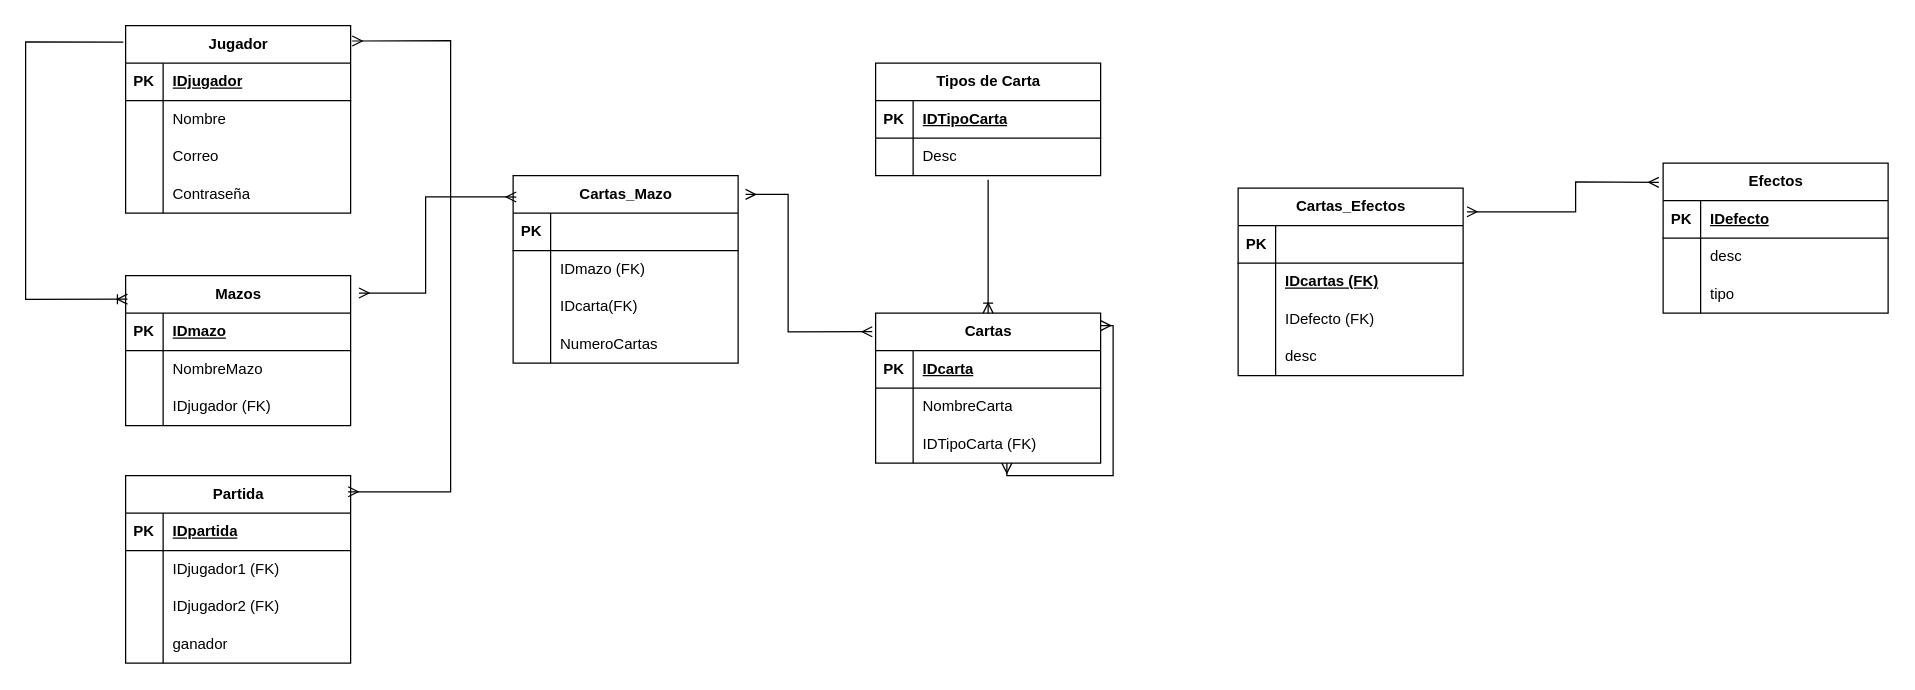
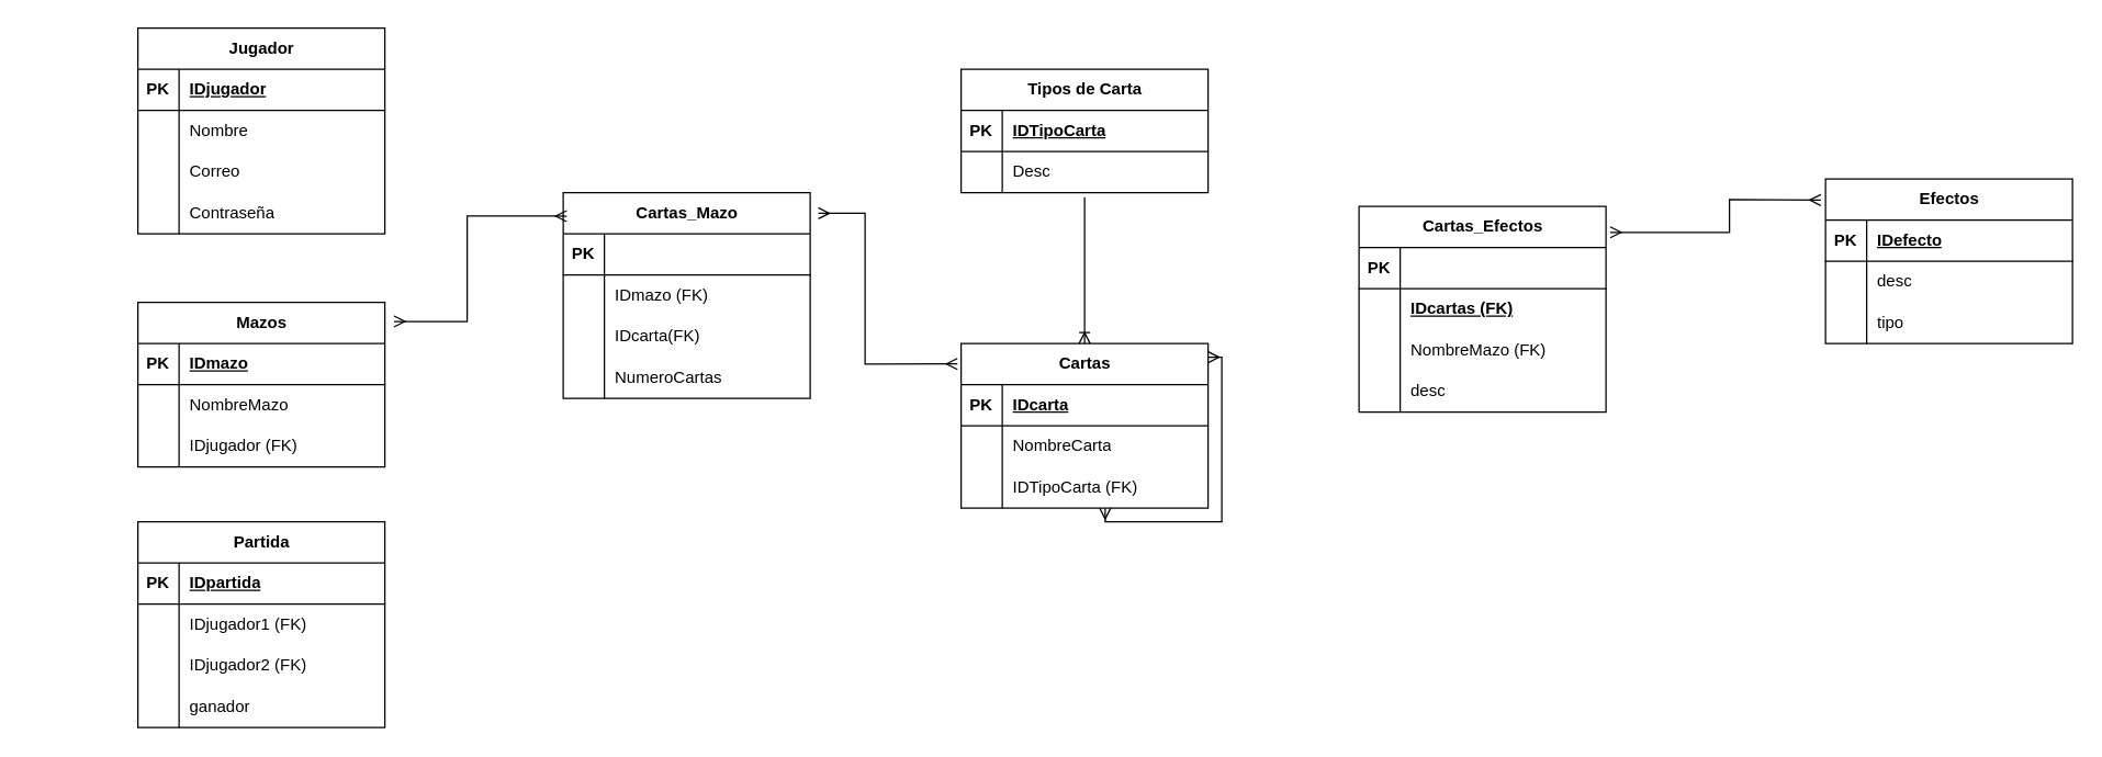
- <mxCell id="91" value="" style="fontSize=12;html=1;endArrow=ERoneToMany;rounded=0;entryX=0.008;entryY=0.157;entryDx=0;entryDy=0;entryPerimeter=0;exitX=-0.01;exitY=0.088;exitDx=0;exitDy=0;exitPerimeter=0;" edge="1" parent="1" source="2" target="15"><mxGeometry width="100" height="100" relative="1" as="geometry"><mxPoint x="70" y="20" as="sourcePoint" /><mxPoint x="80" y="280" as="targetPoint" /><Array as="points"><mxPoint x="20" y="33" /><mxPoint x="20" y="239" /></Array></mxGeometry></mxCell>
- <mxCell id="95" value="" style="fontSize=12;html=1;endArrow=ERmany;startArrow=ERmany;rounded=0;exitX=0.989;exitY=0.086;exitDx=0;exitDy=0;exitPerimeter=0;entryX=1.007;entryY=0.082;entryDx=0;entryDy=0;entryPerimeter=0;" edge="1" parent="1" source="42" target="2"><mxGeometry width="100" height="100" relative="1" as="geometry"><mxPoint x="360" y="470" as="sourcePoint" /><mxPoint x="350" y="40" as="targetPoint" /><Array as="points"><mxPoint x="360" y="393" /><mxPoint x="360" y="32" /></Array></mxGeometry></mxCell>
- <mxCell id="87" value="IDefecto (FK)" style="shape=partialRectangle;connectable=0;fillColor=none;top=0;left=0;bottom=0;right=0;align=left;spacingLeft=6;overflow=hidden;whiteSpace=wrap;html=1;" vertex="1" parent="85"><mxGeometry x="30" width="150" height="30" as="geometry"><mxRectangle width="150" height="30" as="alternateBounds" /></mxGeometry></mxCell>
+ <mxCell id="87" value="NombreMazo (FK)" style="shape=partialRectangle;connectable=0;fillColor=none;top=0;left=0;bottom=0;right=0;align=left;spacingLeft=6;overflow=hidden;whiteSpace=wrap;html=1;" vertex="1" parent="85"><mxGeometry x="30" width="150" height="30" as="geometry"><mxRectangle width="150" height="30" as="alternateBounds" /></mxGeometry></mxCell>
